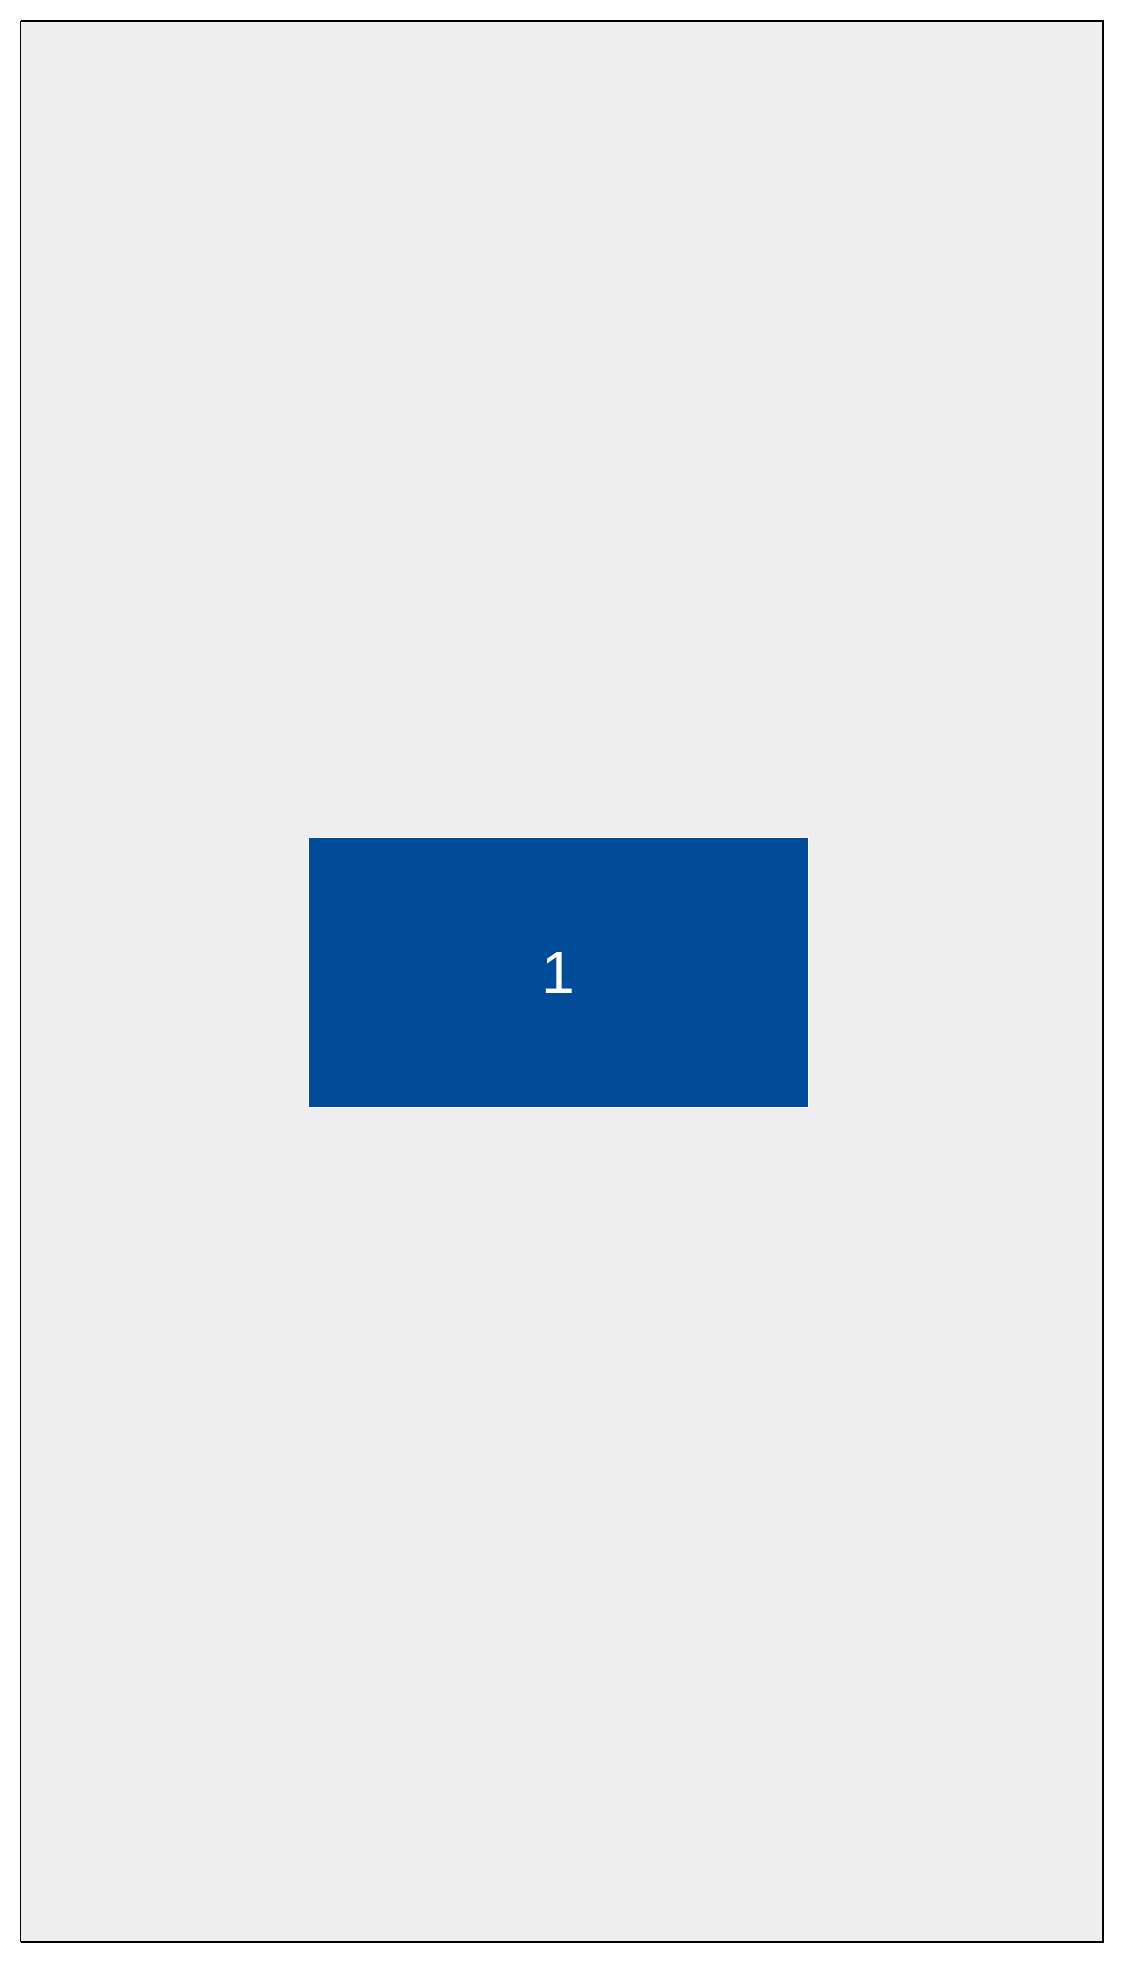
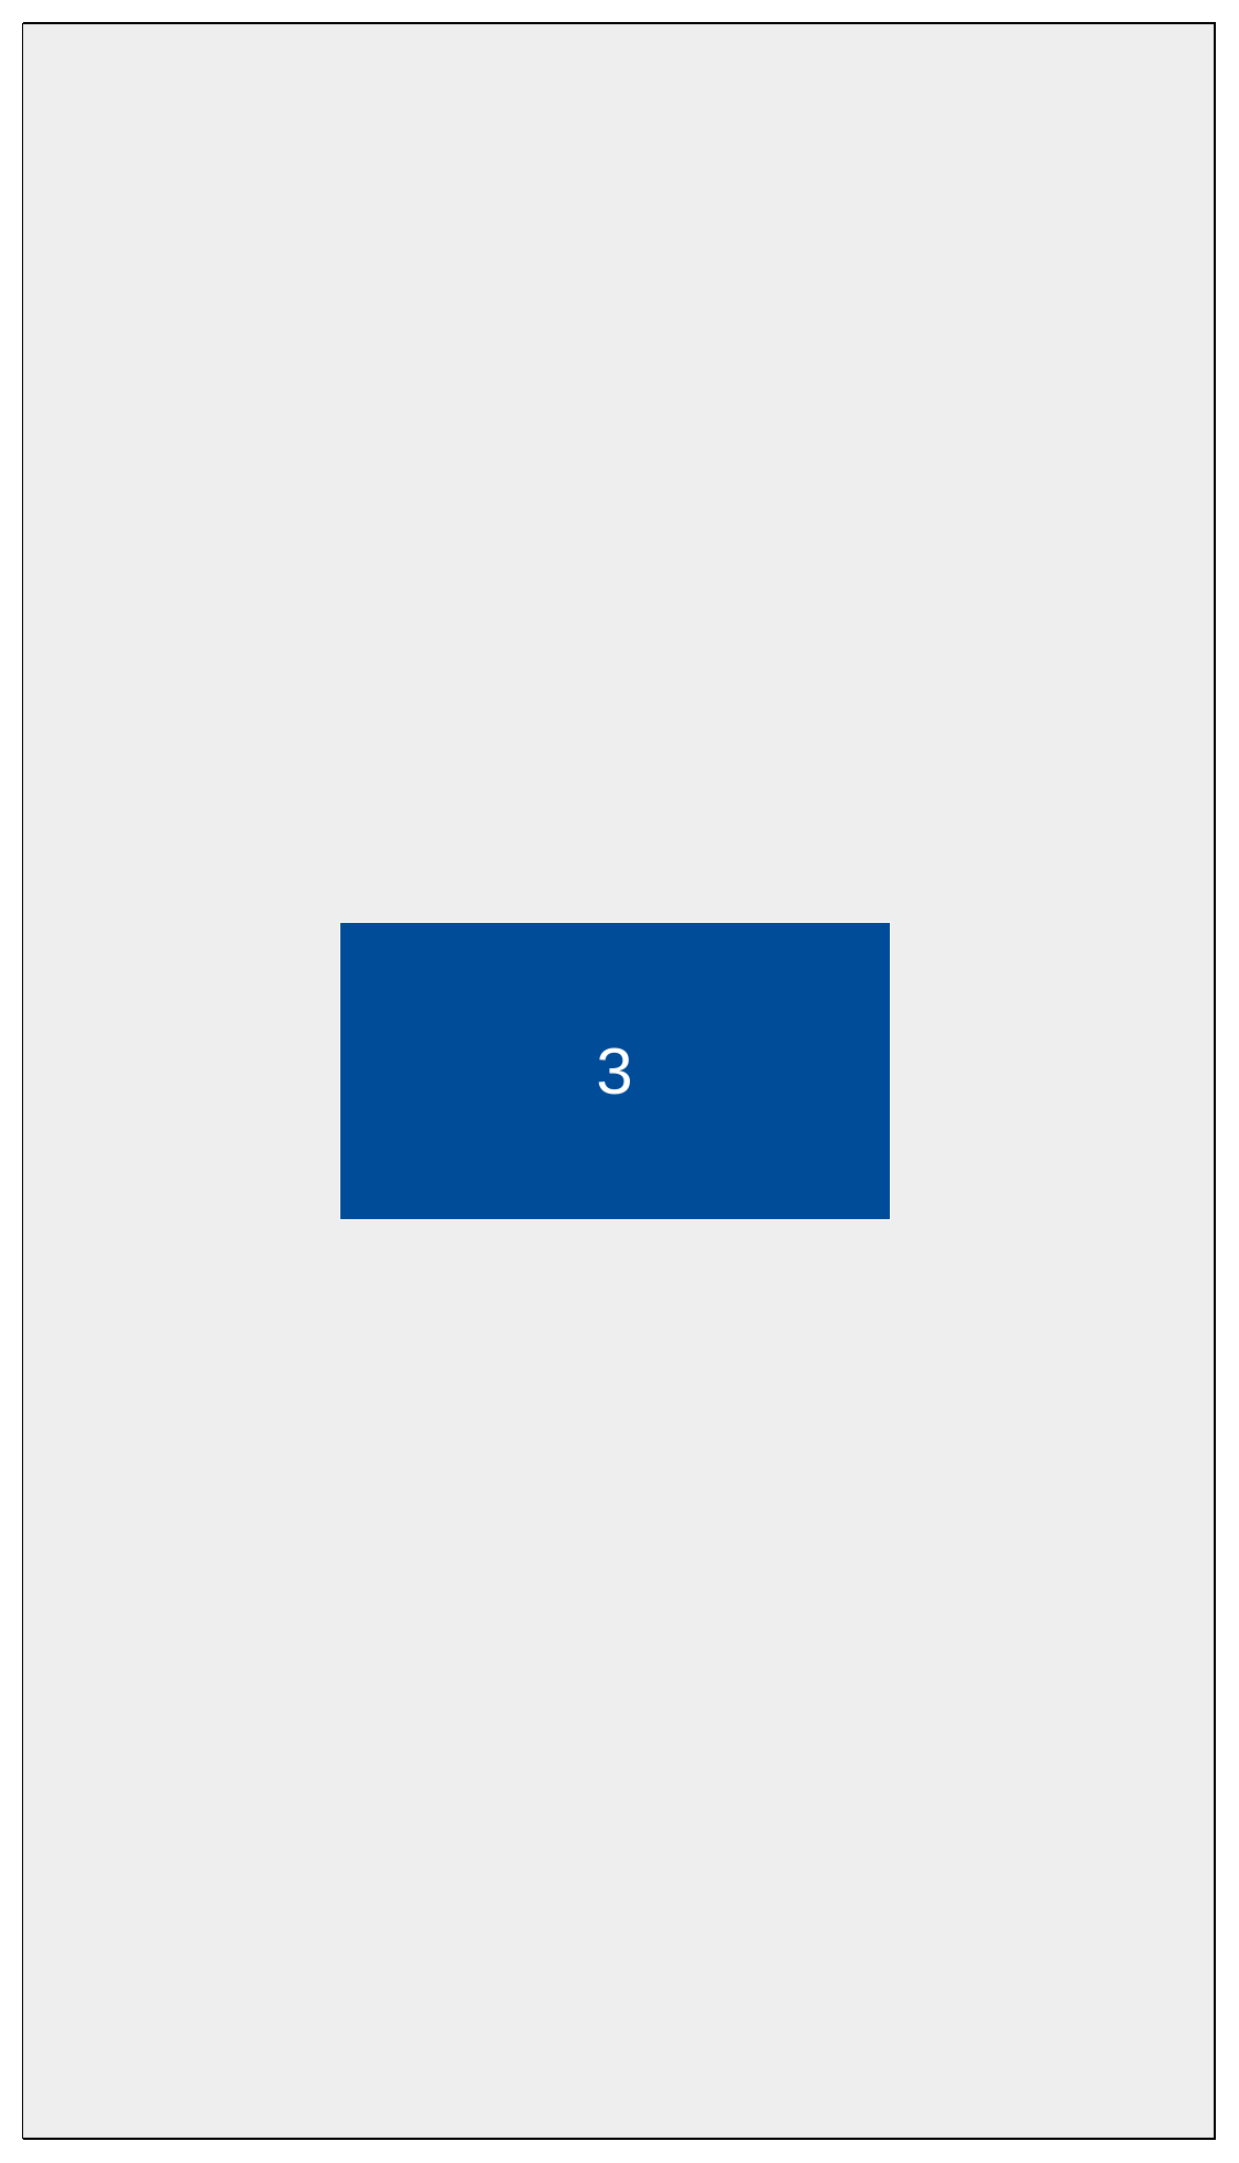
- <mxCell id="4" value="&lt;font style=&quot;font-size: 60px&quot;&gt;1&lt;/font&gt;" style="rounded=0;whiteSpace=wrap;html=1;fillColor=#004C99;fontSize=30;fontColor=#FFFFFF;strokeColor=#FFFFFF;" parent="1" vertex="1"><mxGeometry x="308" y="837" width="500" height="270" as="geometry" /></mxCell>
+ <mxCell id="4" value="&lt;font style=&quot;font-size: 60px&quot;&gt;3&lt;/font&gt;" style="rounded=0;whiteSpace=wrap;html=1;fillColor=#004C99;fontSize=30;fontColor=#FFFFFF;strokeColor=#FFFFFF;" parent="1" vertex="1"><mxGeometry x="308" y="837" width="500" height="270" as="geometry" /></mxCell>
